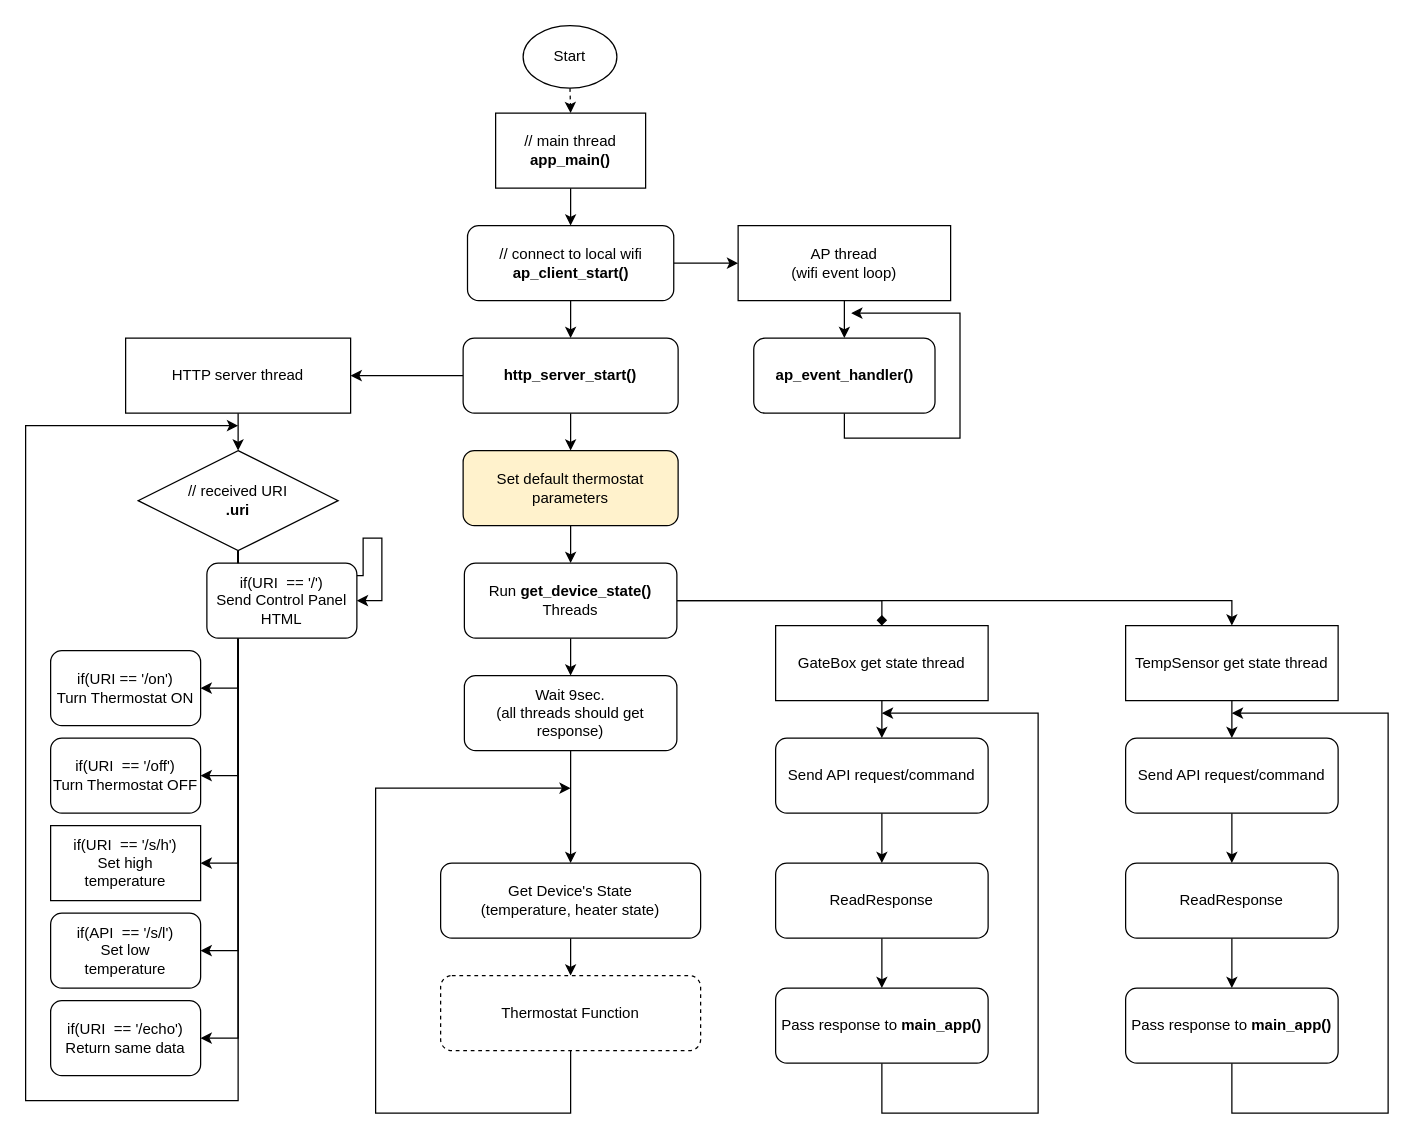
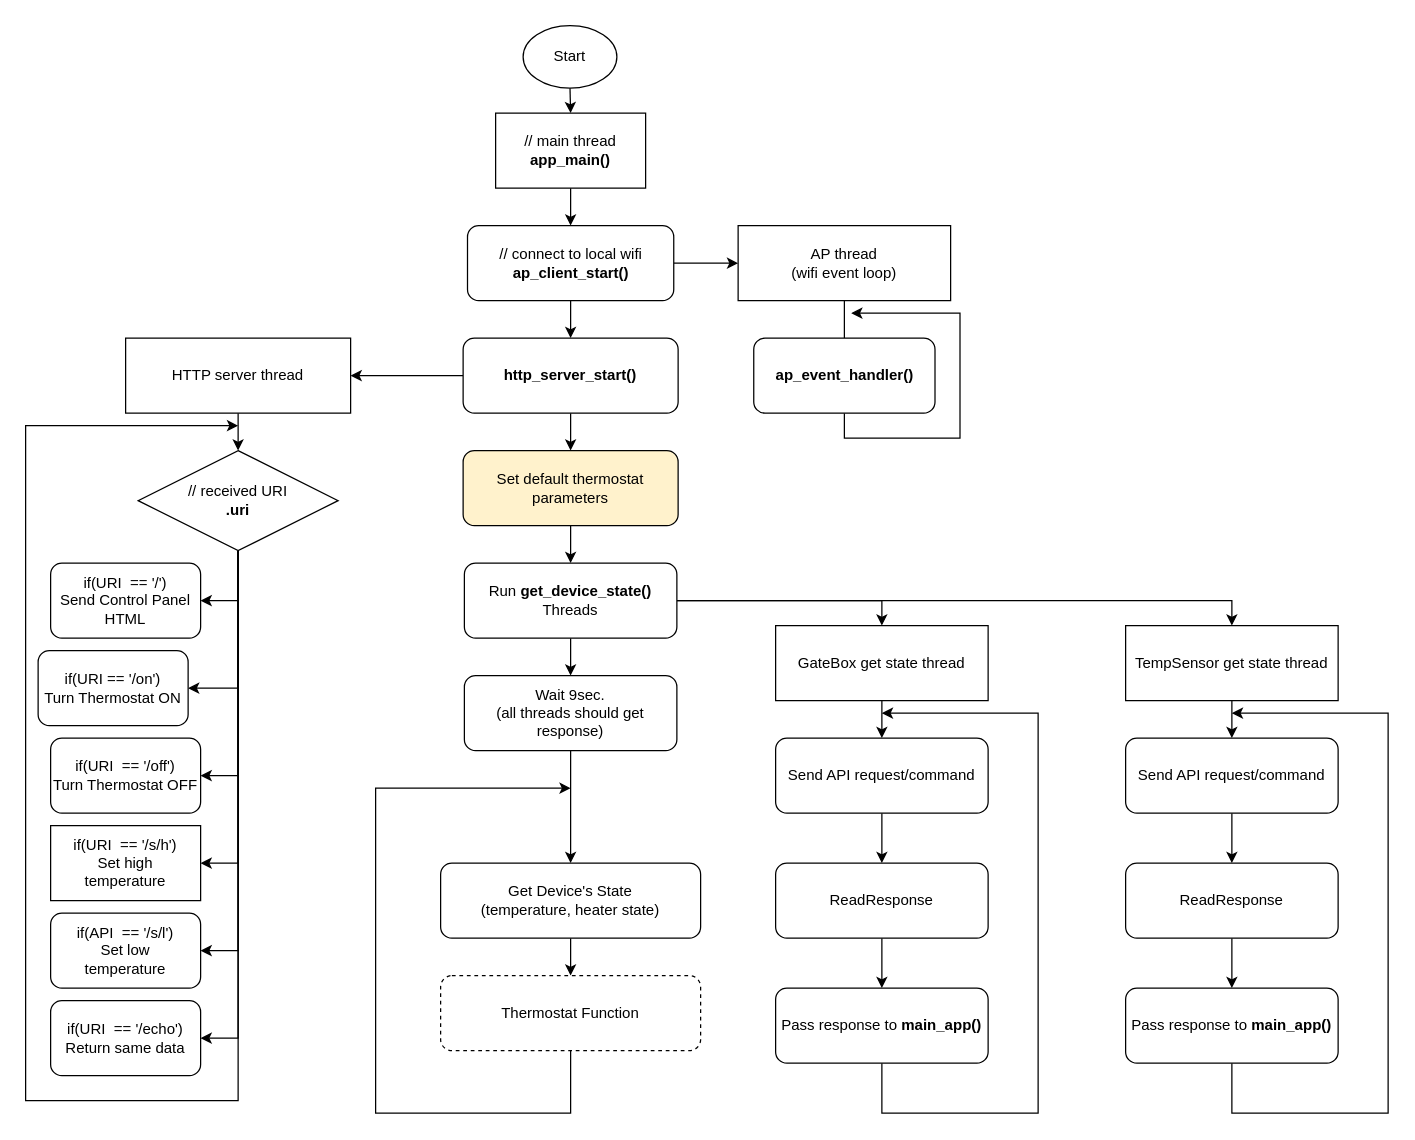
- <mxCell id="2" style="edgeStyle=orthogonalEdgeStyle;rounded=0;orthogonalLoop=1;jettySize=auto;html=1;exitX=0.5;exitY=1;exitDx=0;exitDy=0;entryX=0.5;entryY=0;entryDx=0;entryDy=0;dashed=1;" edge="1" parent="1" source="3" target="9"><mxGeometry relative="1" as="geometry" /></mxCell>
+ <mxCell id="2" style="edgeStyle=orthogonalEdgeStyle;rounded=0;orthogonalLoop=1;jettySize=auto;html=1;exitX=0.5;exitY=1;exitDx=0;exitDy=0;entryX=0.5;entryY=0;entryDx=0;entryDy=0;" edge="1" parent="1" source="3" target="9"><mxGeometry relative="1" as="geometry" /></mxCell>
- <mxCell id="10" style="edgeStyle=orthogonalEdgeStyle;rounded=0;orthogonalLoop=1;jettySize=auto;html=1;exitX=0.5;exitY=1;exitDx=0;exitDy=0;entryX=0.5;entryY=0;entryDx=0;entryDy=0;" edge="1" parent="1" source="11" target="13"><mxGeometry relative="1" as="geometry" /></mxCell>
+ <mxCell id="10" style="edgeStyle=orthogonalEdgeStyle;rounded=0;orthogonalLoop=1;jettySize=auto;html=1;exitX=0.5;exitY=1;exitDx=0;exitDy=0;entryX=0.5;entryY=0;entryDx=0;entryDy=0;endArrow=none;" edge="1" parent="1" source="11" target="13"><mxGeometry relative="1" as="geometry" /></mxCell>
- <mxCell id="27" value="&lt;div&gt;if(URI&amp;nbsp; == '/')&lt;/div&gt;&lt;div&gt;Send Control Panel HTML&lt;br&gt;&lt;/div&gt;" style="rounded=1;whiteSpace=wrap;html=1;" vertex="1" parent="1"><mxGeometry x="165" y="450" width="120" height="60" as="geometry" /></mxCell>
+ <mxCell id="27" value="&lt;div&gt;if(URI&amp;nbsp; == '/')&lt;/div&gt;&lt;div&gt;Send Control Panel HTML&lt;br&gt;&lt;/div&gt;" style="rounded=1;whiteSpace=wrap;html=1;" vertex="1" parent="1"><mxGeometry x="40" y="450" width="120" height="60" as="geometry" /></mxCell>
- <mxCell id="36" style="edgeStyle=orthogonalEdgeStyle;rounded=0;orthogonalLoop=1;jettySize=auto;html=1;entryX=0.5;entryY=0;entryDx=0;entryDy=0;endArrow=diamond;" edge="1" parent="1" source="38" target="42"><mxGeometry relative="1" as="geometry" /></mxCell>
+ <mxCell id="36" style="edgeStyle=orthogonalEdgeStyle;rounded=0;orthogonalLoop=1;jettySize=auto;html=1;entryX=0.5;entryY=0;entryDx=0;entryDy=0;" edge="1" parent="1" source="38" target="42"><mxGeometry relative="1" as="geometry" /></mxCell>
- <mxCell id="28" value="&lt;div&gt;if(URI == '/on')&lt;/div&gt;&lt;div&gt;Turn Thermostat ON&lt;br&gt;&lt;/div&gt;" style="rounded=1;whiteSpace=wrap;html=1;" vertex="1" parent="1"><mxGeometry x="40" y="520" width="120" height="60" as="geometry" /></mxCell>
+ <mxCell id="28" value="&lt;div&gt;if(URI == '/on')&lt;/div&gt;&lt;div&gt;Turn Thermostat ON&lt;br&gt;&lt;/div&gt;" style="rounded=1;whiteSpace=wrap;html=1;" vertex="1" parent="1"><mxGeometry x="30" y="520" width="120" height="60" as="geometry" /></mxCell>
